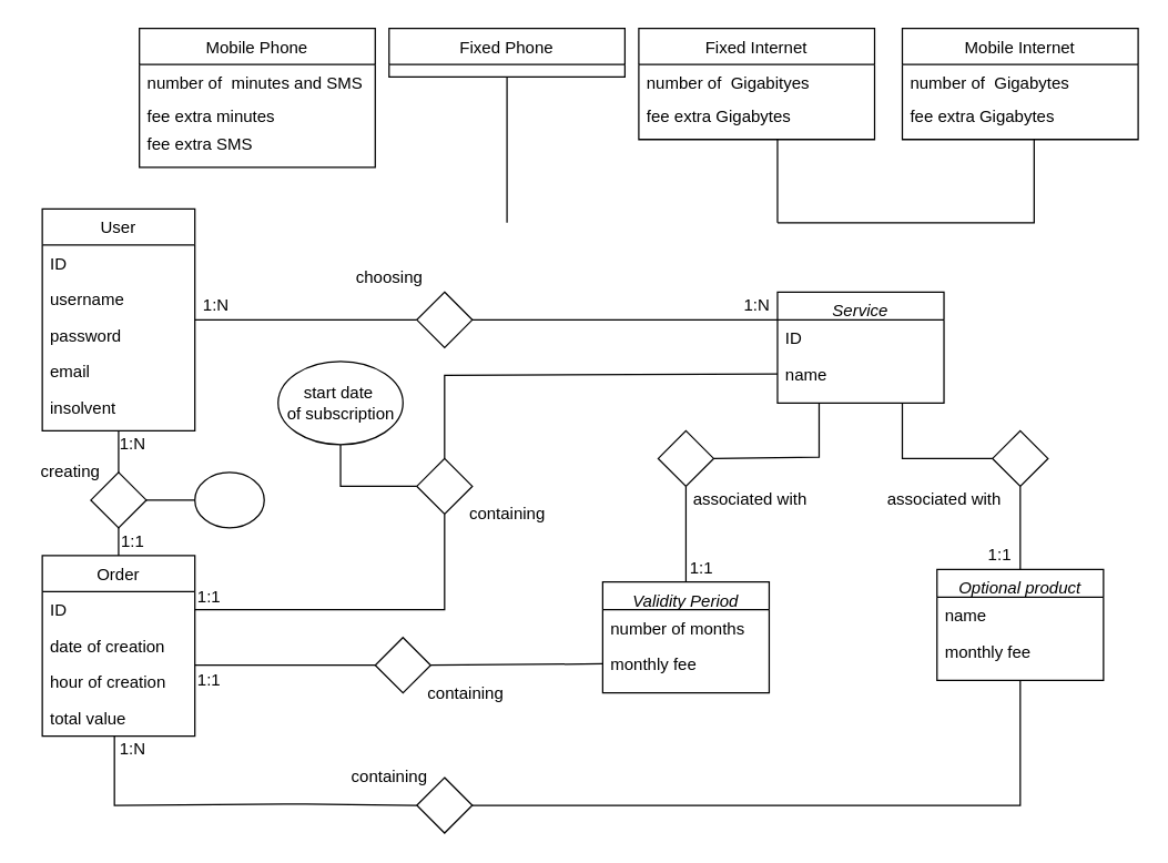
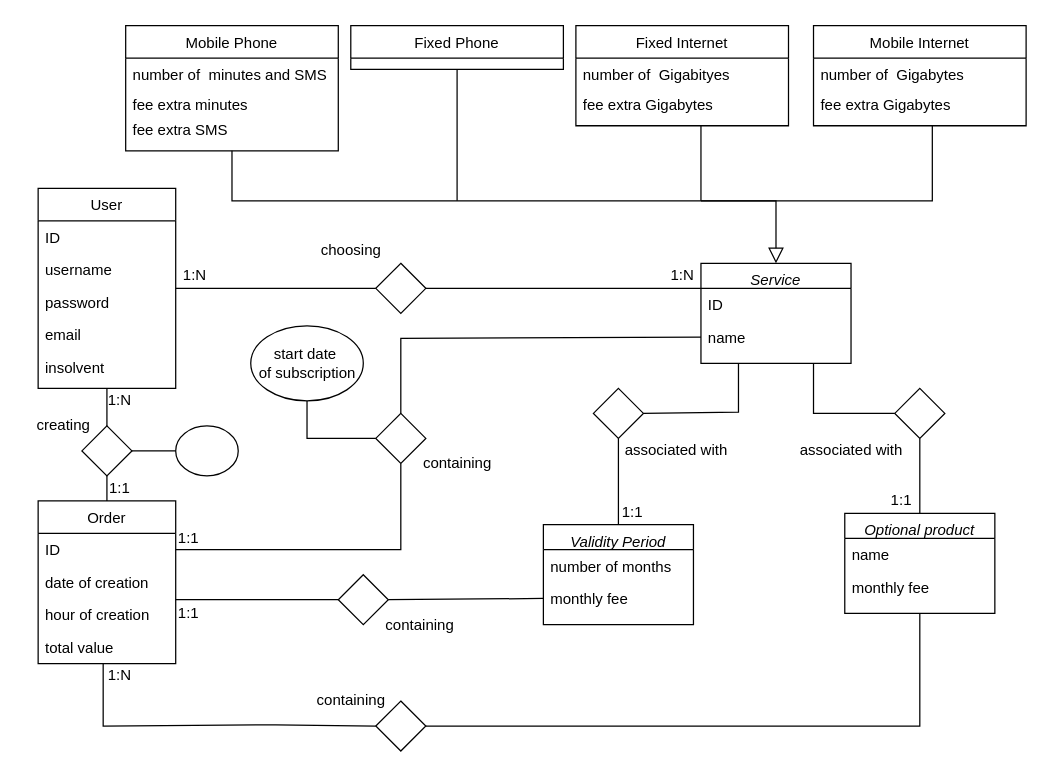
+ <mxCell id="9" value="" style="endArrow=block;endSize=10;endFill=0;shadow=0;strokeWidth=1;rounded=0;edgeStyle=elbowEdgeStyle;elbow=vertical;exitX=0.5;exitY=1;exitDx=0;exitDy=0;" parent="1" source="5" target="2" edge="1"><mxGeometry width="160" relative="1" as="geometry"><mxPoint x="230" y="383" as="sourcePoint" /><mxPoint x="330" y="281" as="targetPoint" /><Array as="points"><mxPoint x="620" y="160" /><mxPoint x="560" y="160" /><mxPoint x="550" y="140" /><mxPoint x="490" y="140" /><mxPoint x="620" y="130" /><mxPoint x="560" y="130" /><mxPoint x="570" y="110" /></Array></mxGeometry></mxCell>
